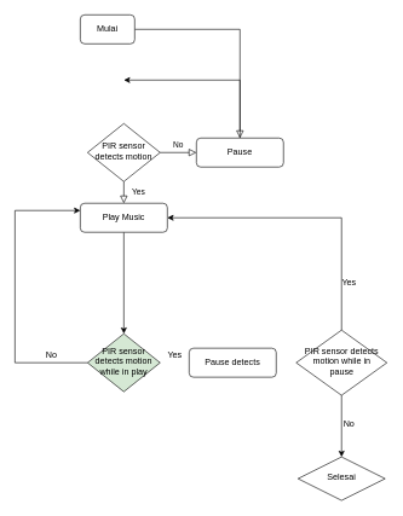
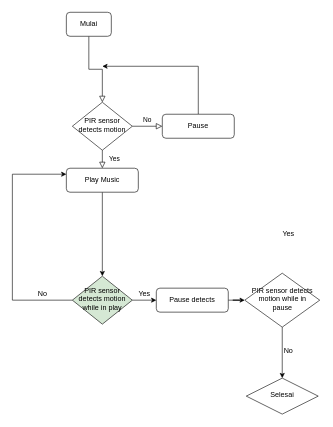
- <mxCell id="2" value="" style="rounded=0;html=1;jettySize=auto;orthogonalLoop=1;fontSize=11;endArrow=block;endFill=0;endSize=8;strokeWidth=1;shadow=0;labelBackgroundColor=none;edgeStyle=orthogonalEdgeStyle;" parent="1" source="3" target="8" edge="1"><mxGeometry relative="1" as="geometry" /></mxCell>
+ <mxCell id="2" value="" style="rounded=0;html=1;jettySize=auto;orthogonalLoop=1;fontSize=11;endArrow=block;endFill=0;endSize=8;strokeWidth=1;shadow=0;labelBackgroundColor=none;edgeStyle=orthogonalEdgeStyle;" parent="1" source="3" target="6" edge="1"><mxGeometry relative="1" as="geometry" /></mxCell>
- <mxCell id="18" style="edgeStyle=orthogonalEdgeStyle;rounded=0;orthogonalLoop=1;jettySize=auto;html=1;entryX=1;entryY=0.5;entryDx=0;entryDy=0;exitX=0.5;exitY=0;exitDx=0;exitDy=0;" parent="1" source="20" target="12" edge="1"><mxGeometry relative="1" as="geometry"><mxPoint x="330" y="300" as="targetPoint" /><Array as="points"><mxPoint x="470" y="300" /></Array></mxGeometry></mxCell>
+ <mxCell id="14" value="" style="edgeStyle=orthogonalEdgeStyle;rounded=0;orthogonalLoop=1;jettySize=auto;html=1;" parent="1" source="15" target="11" edge="1"><mxGeometry relative="1" as="geometry" /></mxCell>
+ <mxCell id="10" value="" style="edgeStyle=orthogonalEdgeStyle;rounded=0;orthogonalLoop=1;jettySize=auto;html=1;" parent="1" source="11" target="20" edge="1"><mxGeometry relative="1" as="geometry" /></mxCell>
